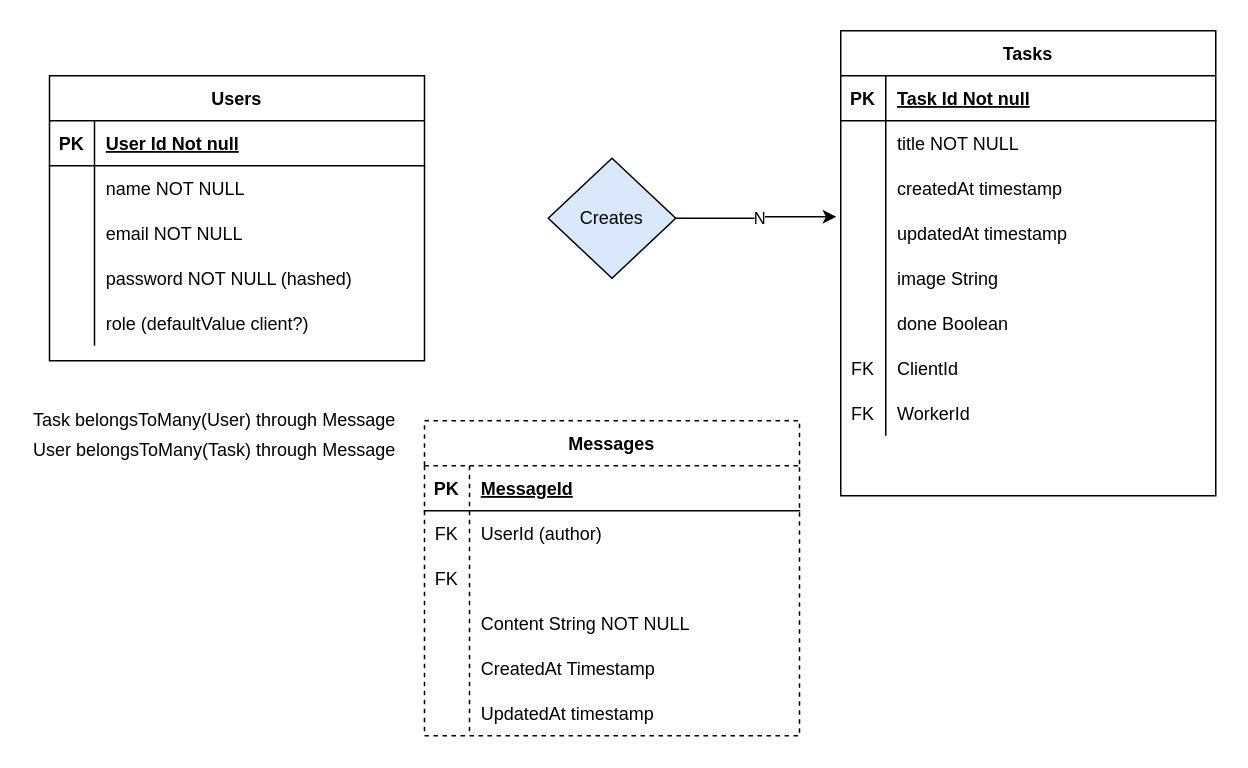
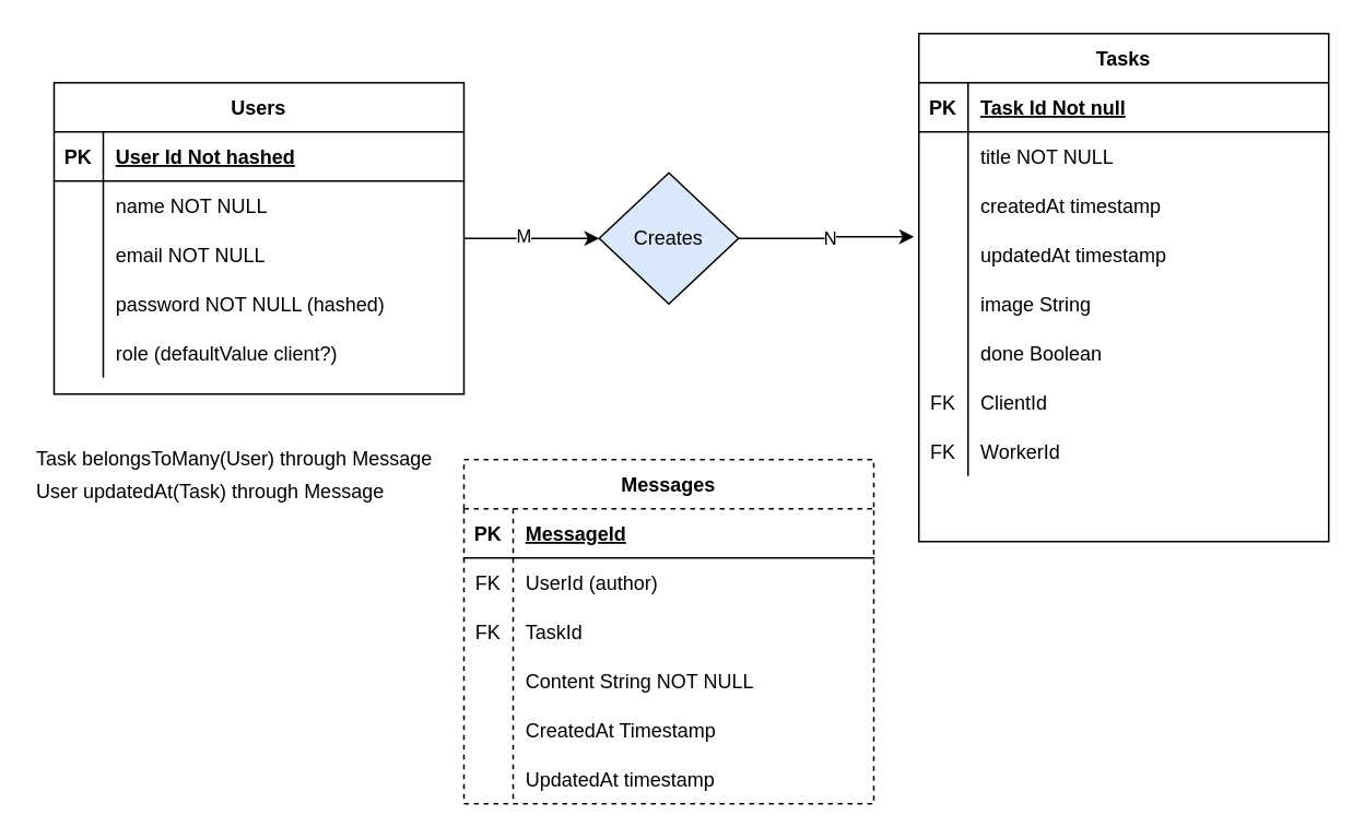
- <mxCell id="7" value="User Id Not null" style="shape=partialRectangle;overflow=hidden;connectable=0;fillColor=none;top=0;left=0;bottom=0;right=0;align=left;spacingLeft=6;fontStyle=5;" parent="5" vertex="1"><mxGeometry x="30" width="220" height="30" as="geometry" /></mxCell>
+ <mxCell id="7" value="User Id Not hashed" style="shape=partialRectangle;overflow=hidden;connectable=0;fillColor=none;top=0;left=0;bottom=0;right=0;align=left;spacingLeft=6;fontStyle=5;" parent="5" vertex="1"><mxGeometry x="30" width="220" height="30" as="geometry" /></mxCell>
+ <mxCell id="2" style="edgeStyle=orthogonalEdgeStyle;rounded=0;orthogonalLoop=1;jettySize=auto;html=1;entryX=0;entryY=0.5;entryDx=0;entryDy=0;" edge="1" parent="1" source="4" target="47"><mxGeometry relative="1" as="geometry" /></mxCell>
+ <mxCell id="3" value="M" style="edgeLabel;html=1;align=center;verticalAlign=middle;resizable=0;points=[];" vertex="1" connectable="0" parent="2"><mxGeometry x="-0.139" y="2" relative="1" as="geometry"><mxPoint as="offset" /></mxGeometry></mxCell>
- <mxCell id="68" value="User belongsToMany(Task) through Message" style="text;html=1;strokeColor=none;fillColor=none;align=left;verticalAlign=middle;whiteSpace=wrap;rounded=0;dashed=1;" vertex="1" parent="1"><mxGeometry x="20" y="290" width="260" height="20" as="geometry" /></mxCell>
+ <mxCell id="68" value="User updatedAt(Task) through Message" style="text;html=1;strokeColor=none;fillColor=none;align=left;verticalAlign=middle;whiteSpace=wrap;rounded=0;dashed=1;" vertex="1" parent="1"><mxGeometry x="20" y="290" width="260" height="20" as="geometry" /></mxCell>
+ <mxCell id="57" value="TaskId" style="shape=partialRectangle;overflow=hidden;connectable=0;fillColor=none;top=0;left=0;bottom=0;right=0;align=left;spacingLeft=6;" vertex="1" parent="55"><mxGeometry x="30" width="220" height="30" as="geometry" /></mxCell>
